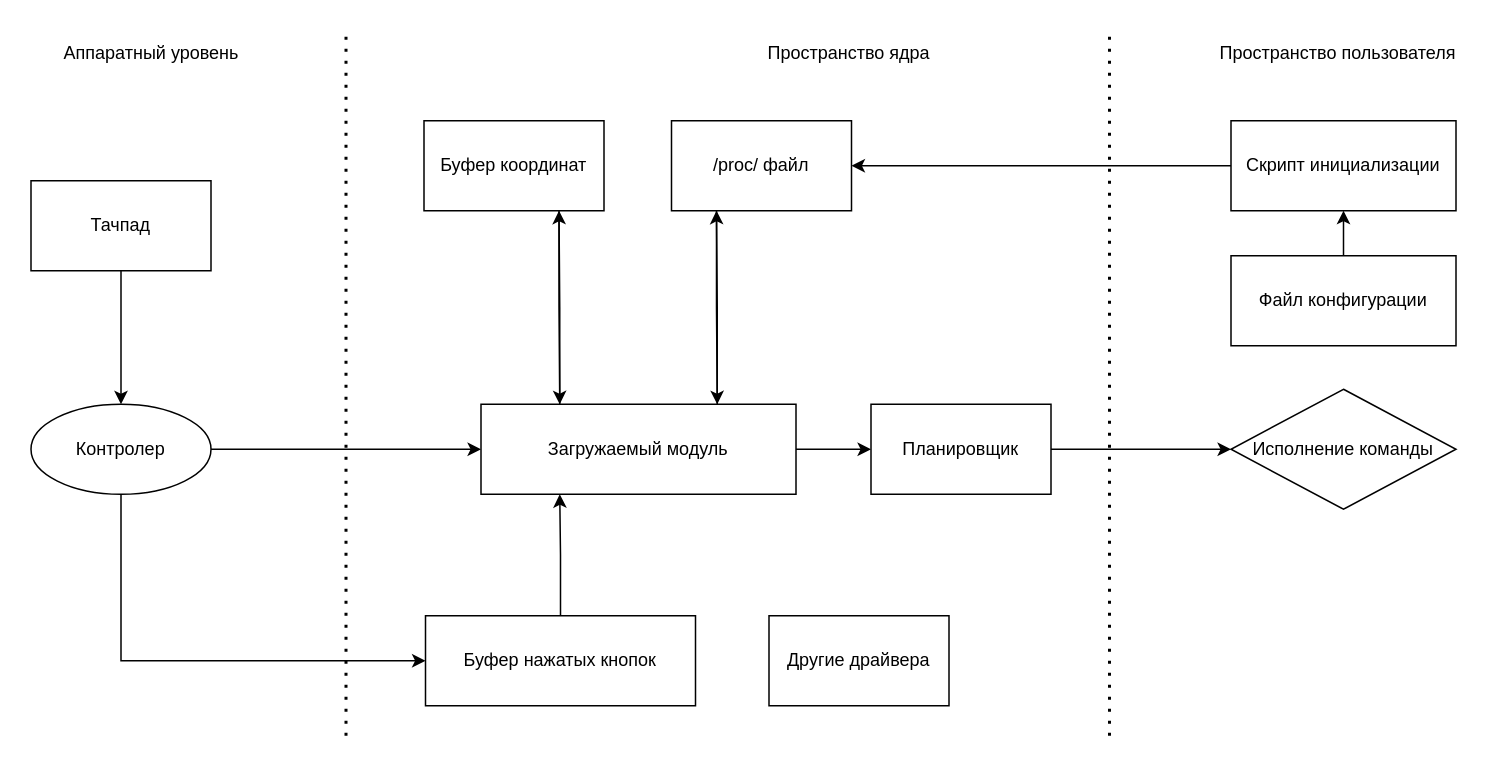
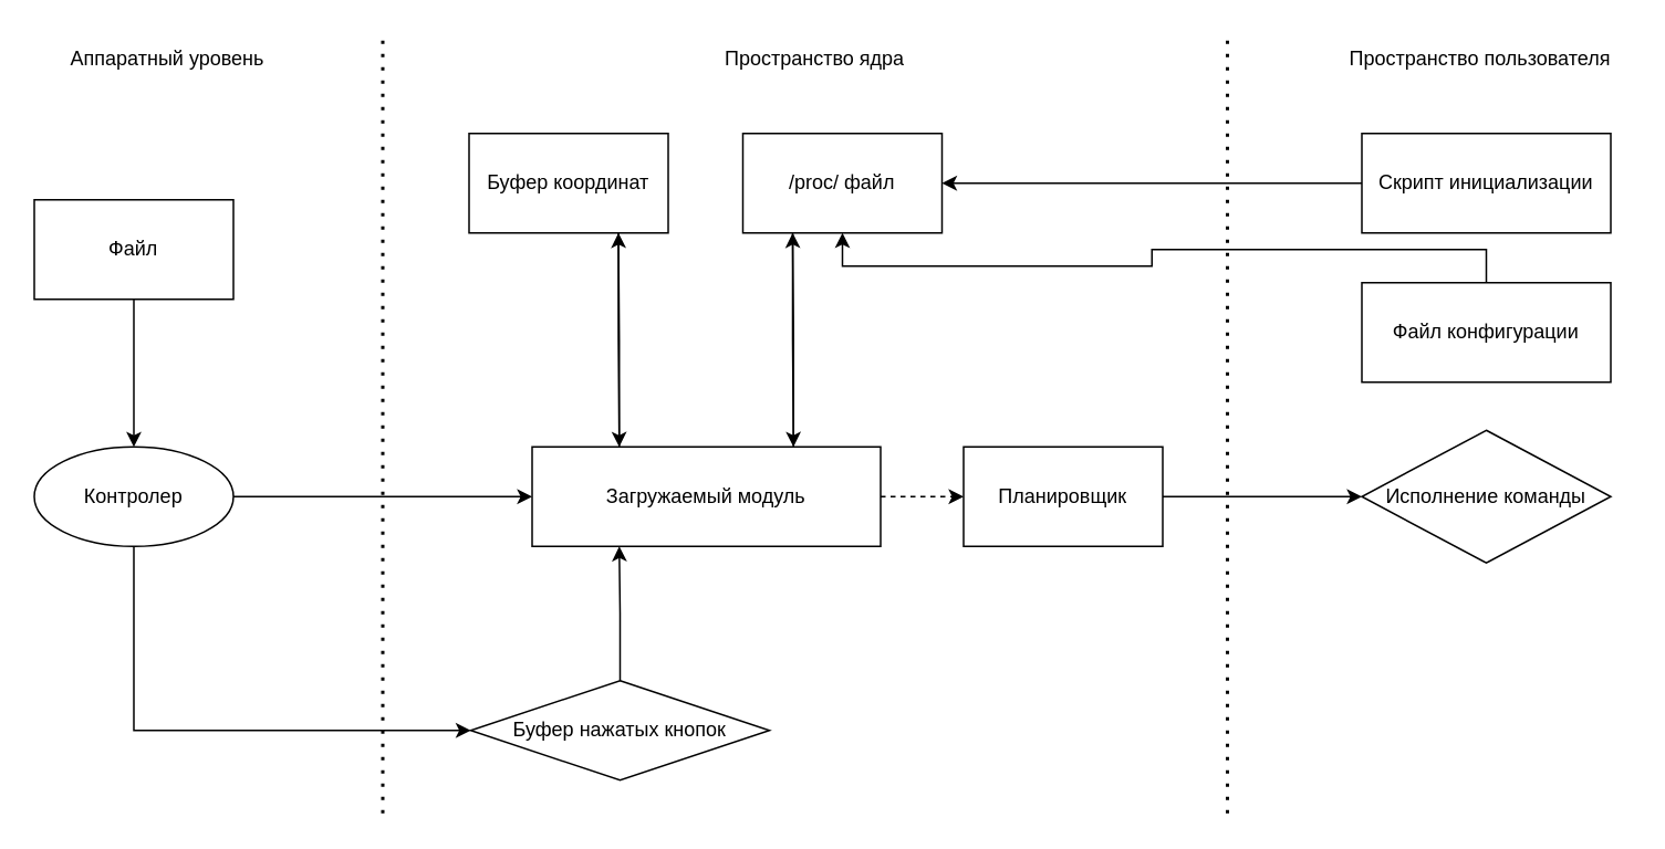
- <mxCell id="26" value="&lt;div&gt;Пространство ядра&lt;/div&gt;" style="text;html=1;align=center;verticalAlign=middle;resizable=0;points=[];autosize=1;strokeColor=none;fillColor=none;" parent="1" vertex="1"><mxGeometry x="500" y="20" width="130" height="30" as="geometry" /></mxCell>
+ <mxCell id="26" value="&lt;div&gt;Пространство ядра&lt;/div&gt;" style="text;html=1;align=center;verticalAlign=middle;resizable=0;points=[];autosize=1;strokeColor=none;fillColor=none;" parent="1" vertex="1"><mxGeometry x="425" y="20" width="130" height="30" as="geometry" /></mxCell>
- <mxCell id="22" style="edgeStyle=orthogonalEdgeStyle;rounded=0;orthogonalLoop=1;jettySize=auto;html=1;exitX=0.5;exitY=0;exitDx=0;exitDy=0;entryX=0.5;entryY=1;entryDx=0;entryDy=0;" parent="1" source="23" target="21" edge="1"><mxGeometry relative="1" as="geometry" /></mxCell>
+ <mxCell id="22" style="edgeStyle=orthogonalEdgeStyle;rounded=0;orthogonalLoop=1;jettySize=auto;html=1;exitX=0.5;exitY=0;exitDx=0;exitDy=0;" parent="1" source="23" target="14" edge="1"><mxGeometry relative="1" as="geometry" /></mxCell>
- <mxCell id="3" value="Тачпад" style="rounded=0;whiteSpace=wrap;html=1;" parent="1" vertex="1"><mxGeometry x="20" y="120" width="120" height="60" as="geometry" /></mxCell>
+ <mxCell id="3" value="Файл" style="rounded=0;whiteSpace=wrap;html=1;" parent="1" vertex="1"><mxGeometry x="20" y="120" width="120" height="60" as="geometry" /></mxCell>
- <mxCell id="9" style="edgeStyle=orthogonalEdgeStyle;rounded=0;orthogonalLoop=1;jettySize=auto;html=1;exitX=1;exitY=0.5;exitDx=0;exitDy=0;entryX=0;entryY=0.5;entryDx=0;entryDy=0;" parent="1" source="10" target="19" edge="1"><mxGeometry relative="1" as="geometry" /></mxCell>
+ <mxCell id="9" style="edgeStyle=orthogonalEdgeStyle;rounded=0;orthogonalLoop=1;jettySize=auto;html=1;exitX=1;exitY=0.5;exitDx=0;exitDy=0;entryX=0;entryY=0.5;entryDx=0;entryDy=0;dashed=1;" parent="1" source="10" target="19" edge="1"><mxGeometry relative="1" as="geometry" /></mxCell>
- <mxCell id="16" value="Буфер нажатых кнопок" style="rounded=0;whiteSpace=wrap;html=1;" parent="1" vertex="1"><mxGeometry x="283" y="410" width="180" height="60" as="geometry" /></mxCell>
+ <mxCell id="16" value="Буфер нажатых кнопок" style="rhombus;whiteSpace=wrap;html=1;" parent="1" vertex="1"><mxGeometry x="283" y="410" width="180" height="60" as="geometry" /></mxCell>
- <mxCell id="17" value="Другие драйвера" style="rounded=0;whiteSpace=wrap;html=1;" parent="1" vertex="1"><mxGeometry x="512" y="410" width="120" height="60" as="geometry" /></mxCell>
